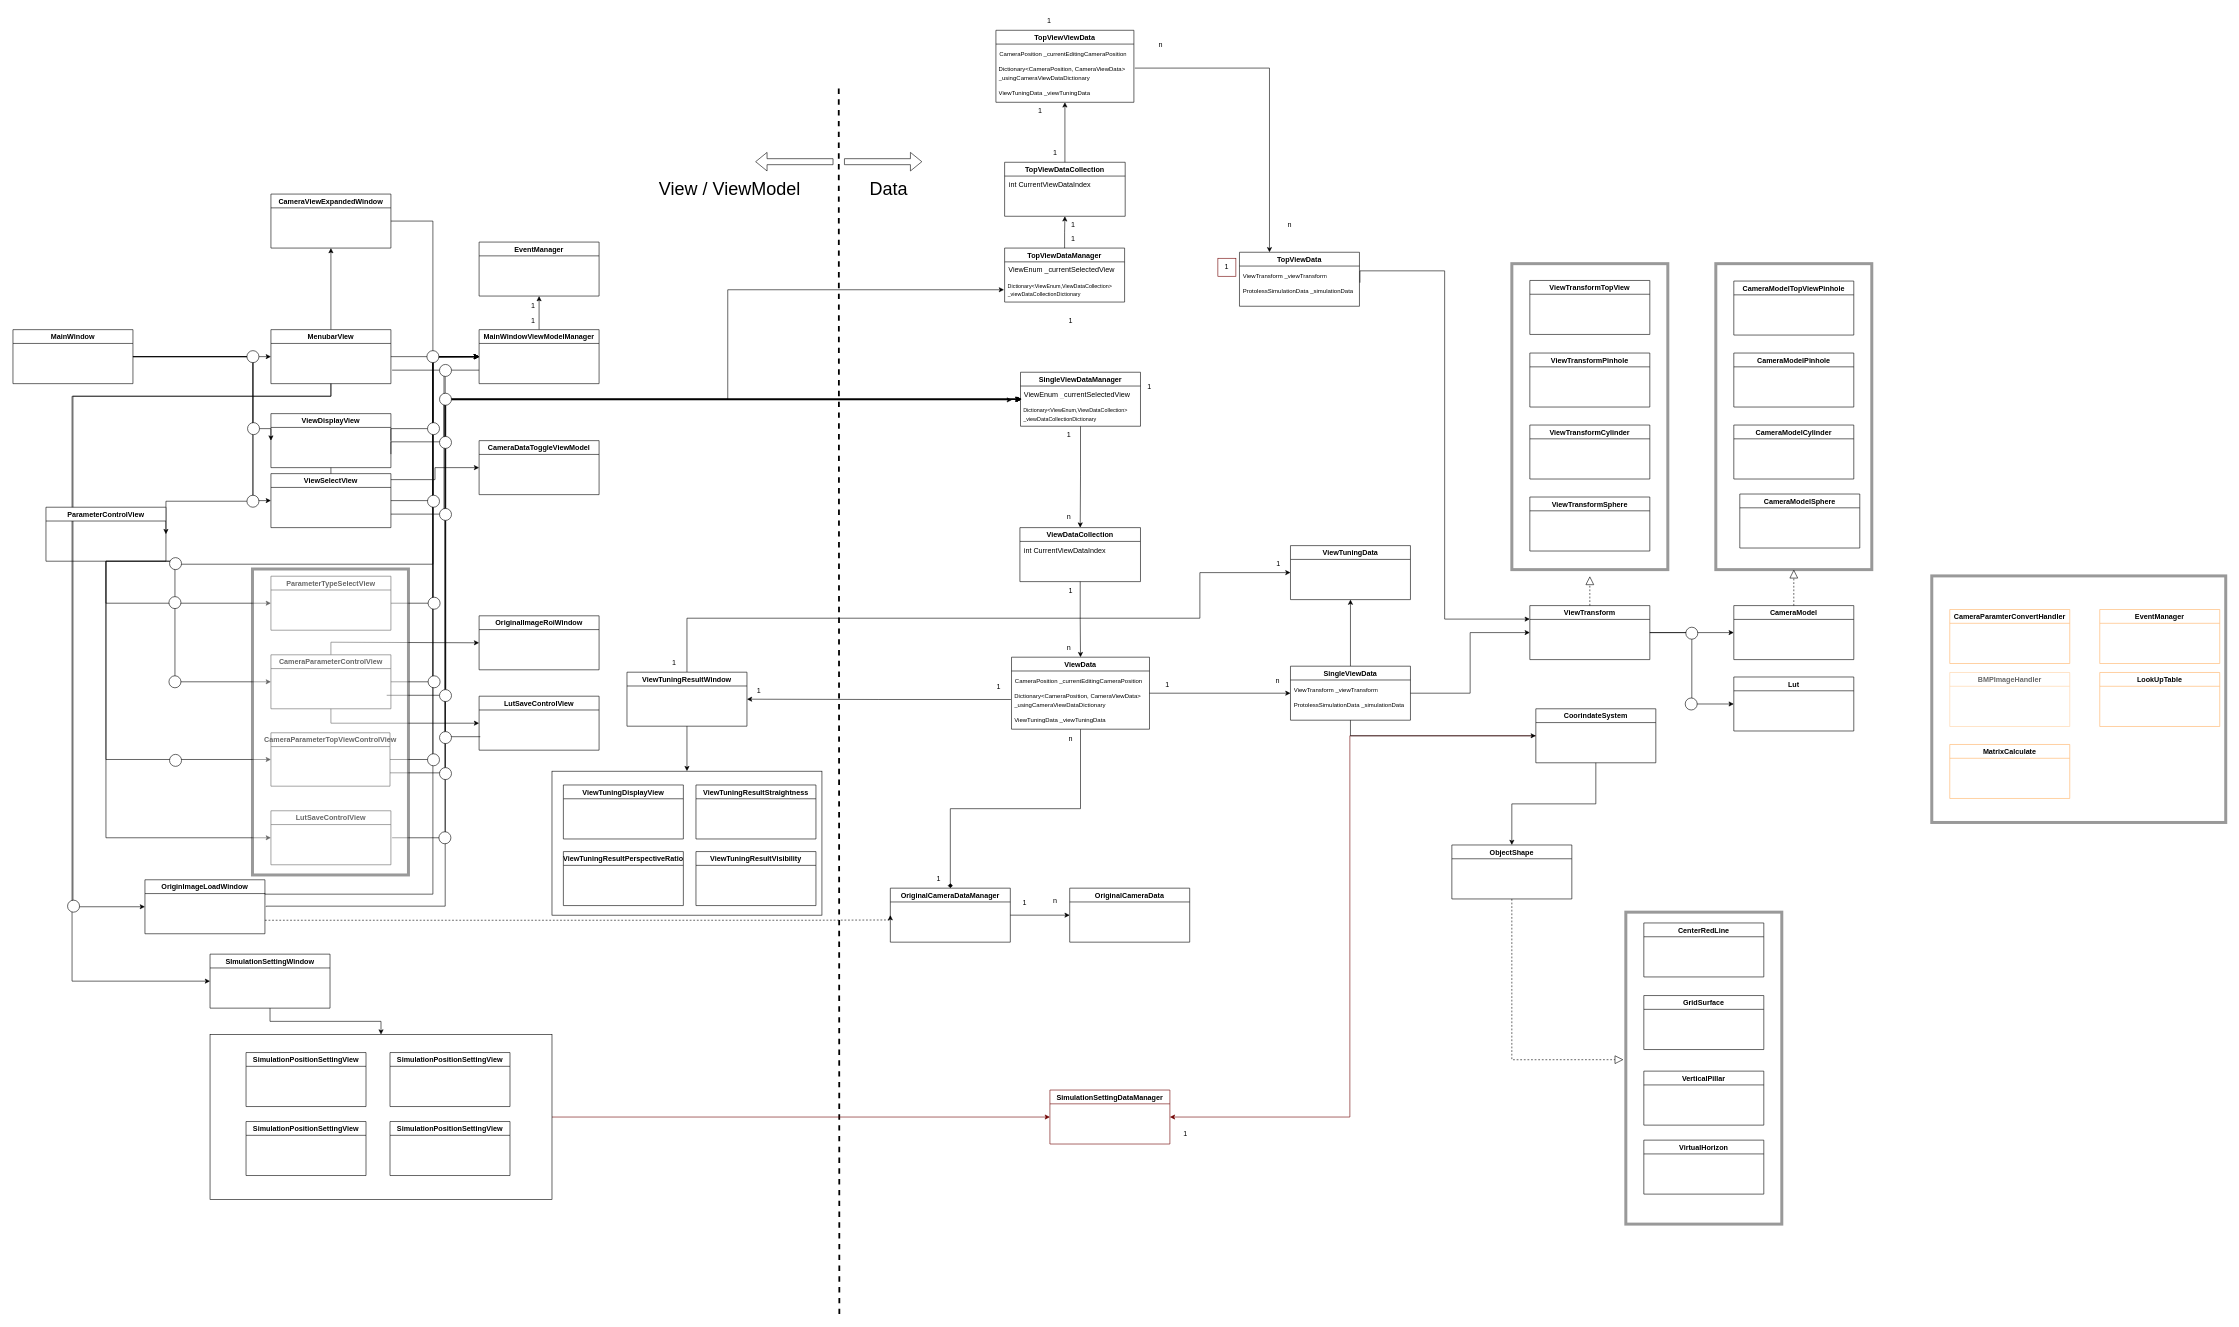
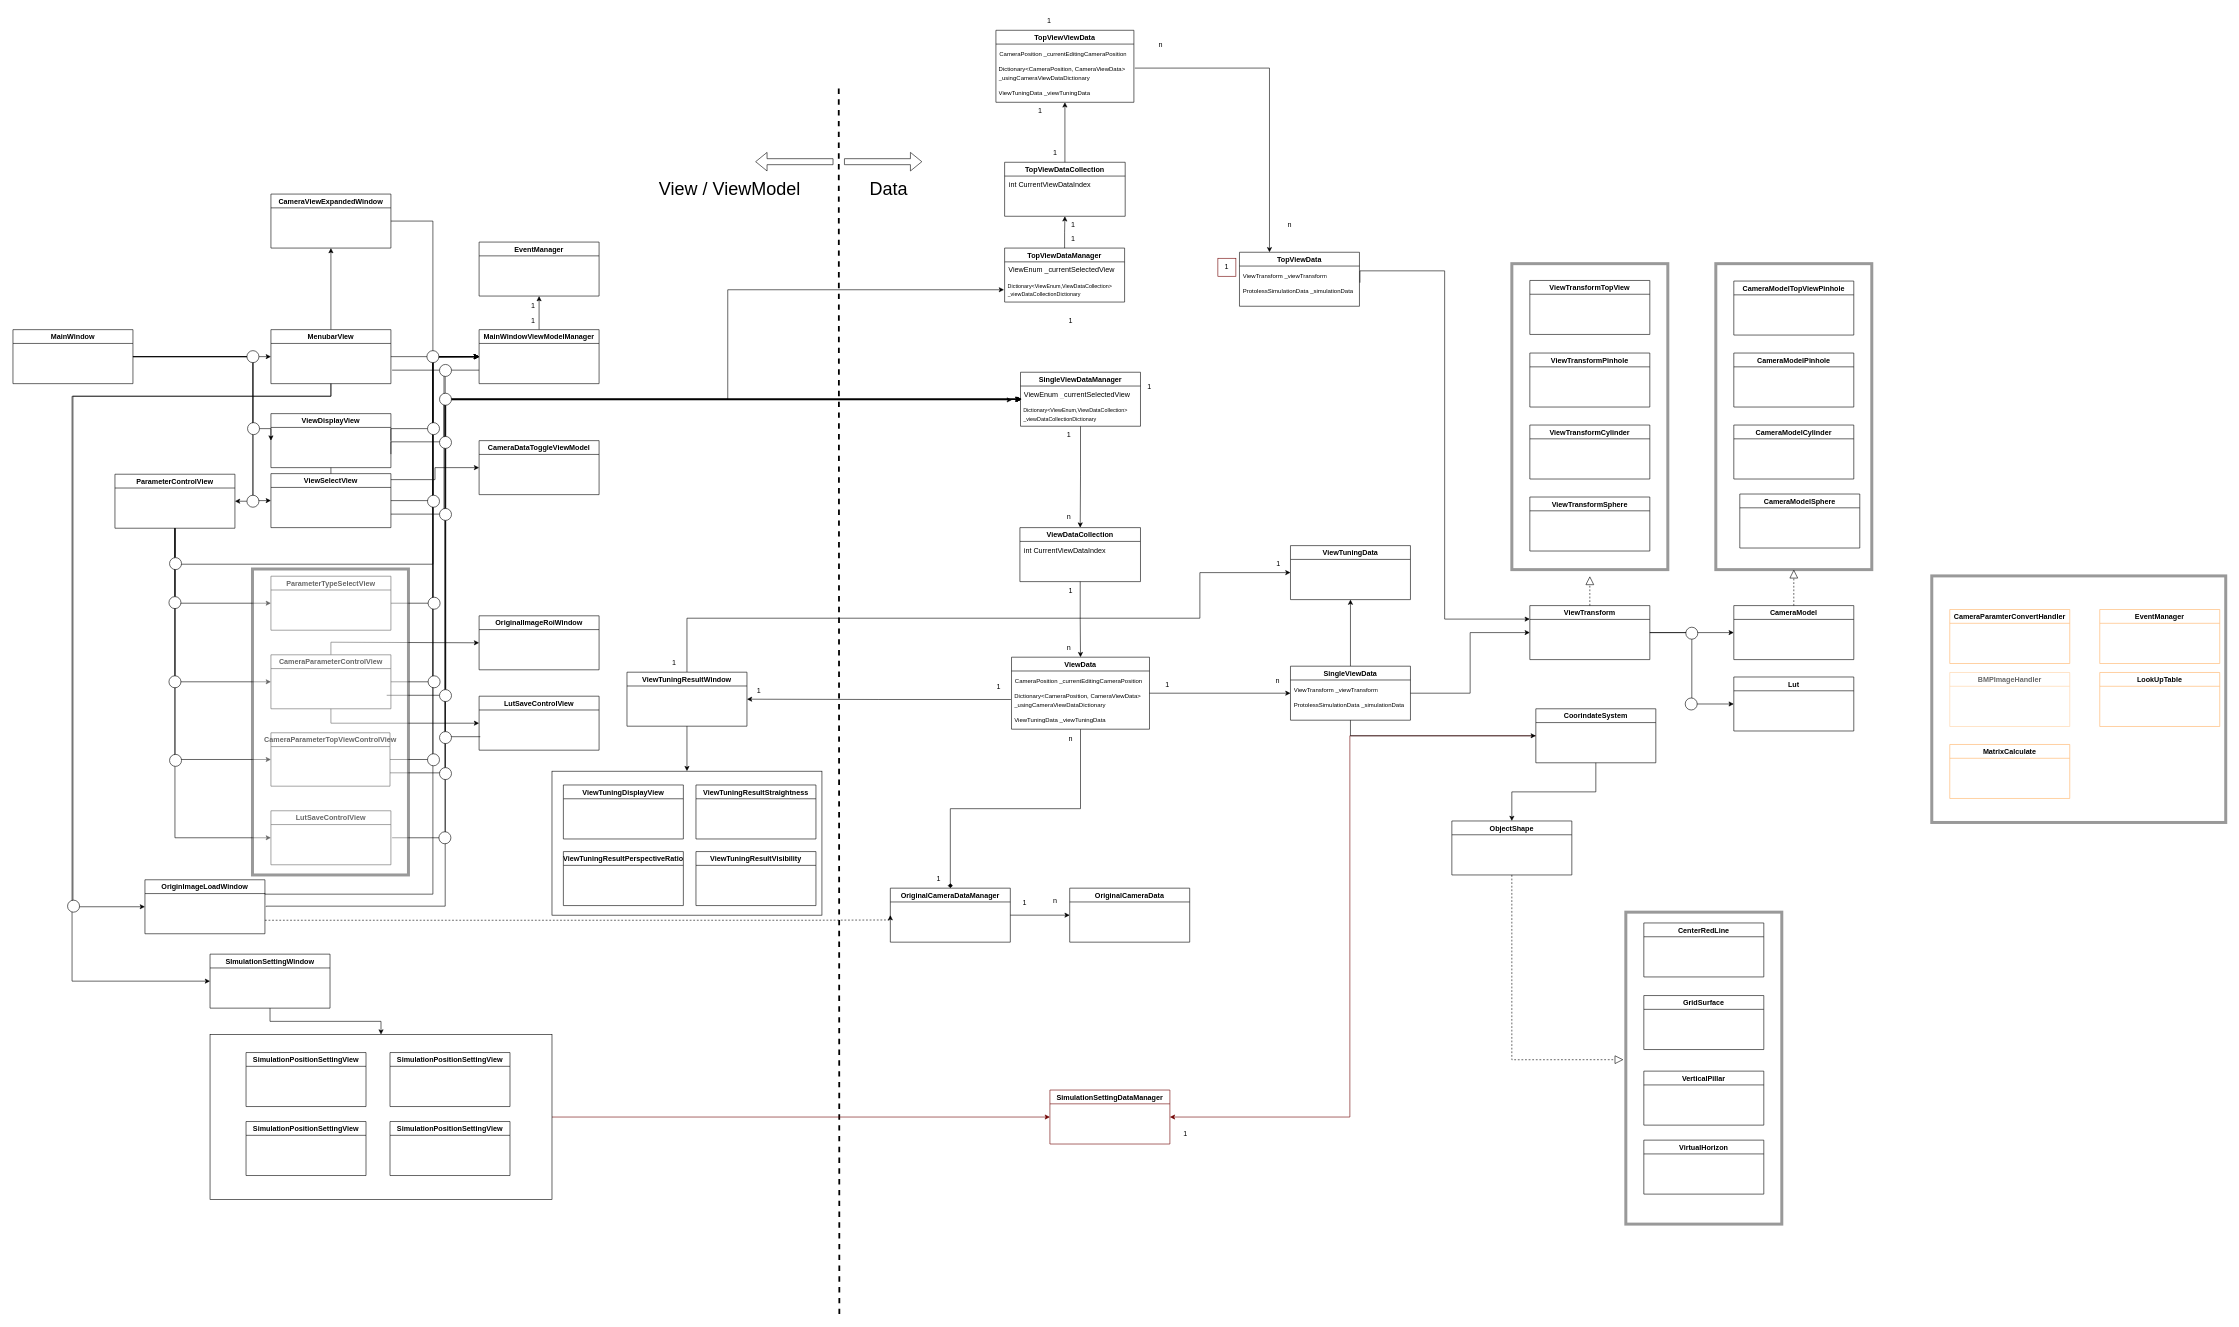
- <mxCell id="86" value="ParameterControlView" style="swimlane;" vertex="1" parent="1"><mxGeometry x="75.5" y="845" width="200" height="90" as="geometry" /></mxCell>
+ <mxCell id="86" value="ParameterControlView" style="swimlane;" vertex="1" parent="1"><mxGeometry x="190.5" y="790" width="200" height="90" as="geometry" /></mxCell>
- <mxCell id="189" value="ObjectShape" style="swimlane;" vertex="1" parent="1"><mxGeometry x="2419" y="1408" width="200" height="90" as="geometry" /></mxCell>
+ <mxCell id="189" value="ObjectShape" style="swimlane;" vertex="1" parent="1"><mxGeometry x="2419" y="1368" width="200" height="90" as="geometry" /></mxCell>
